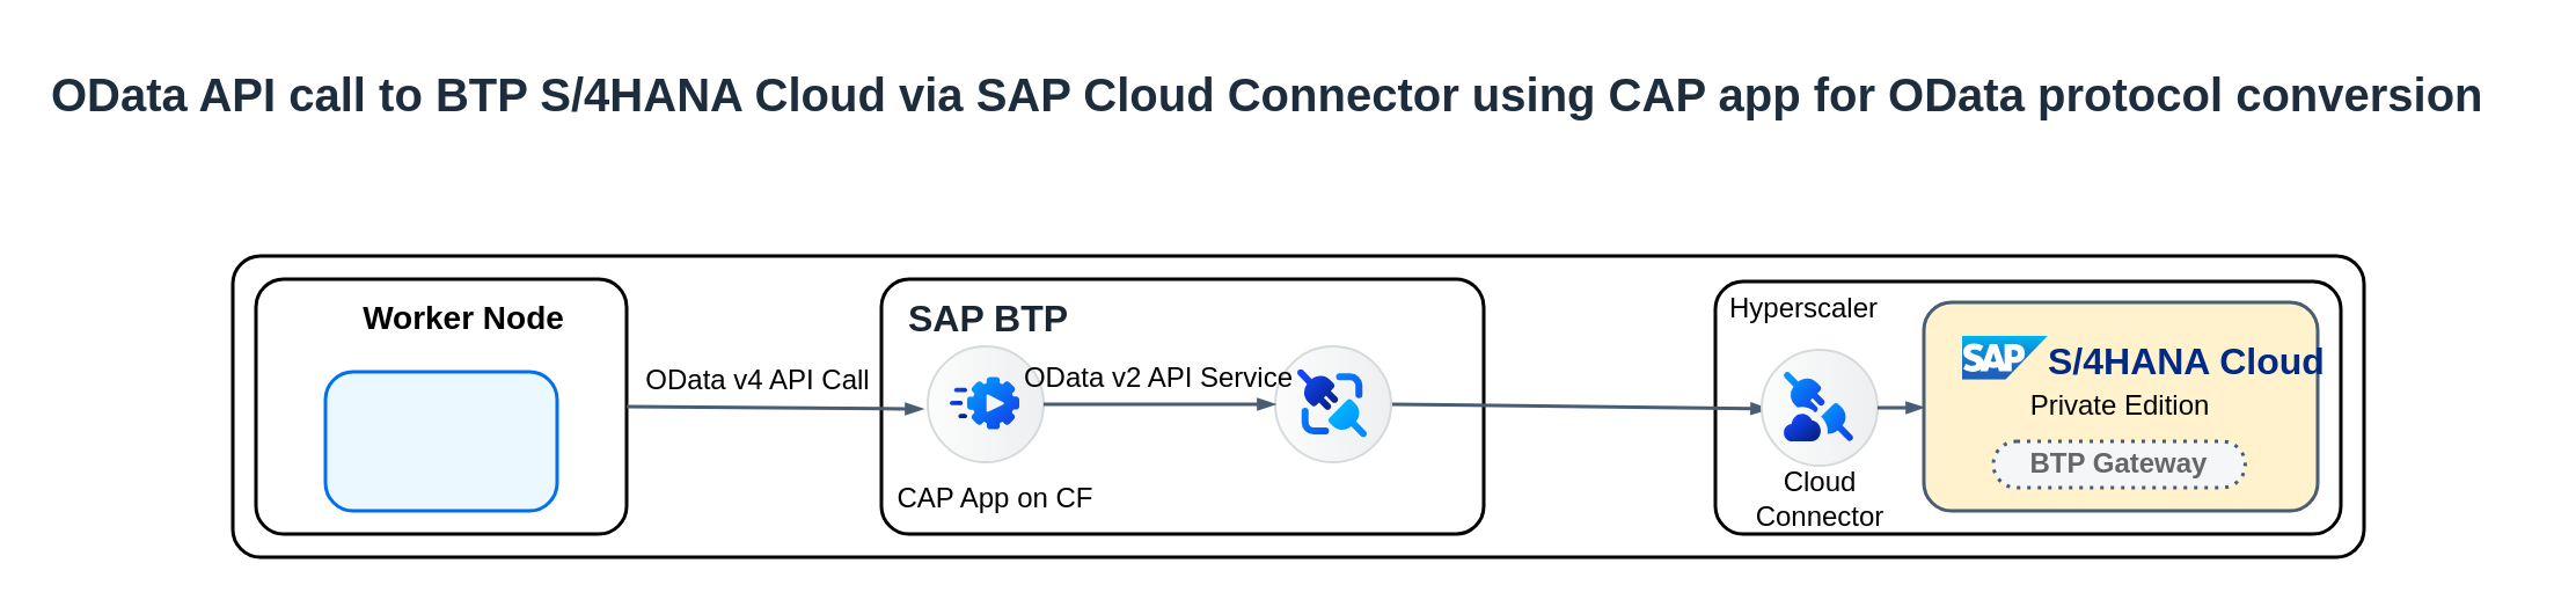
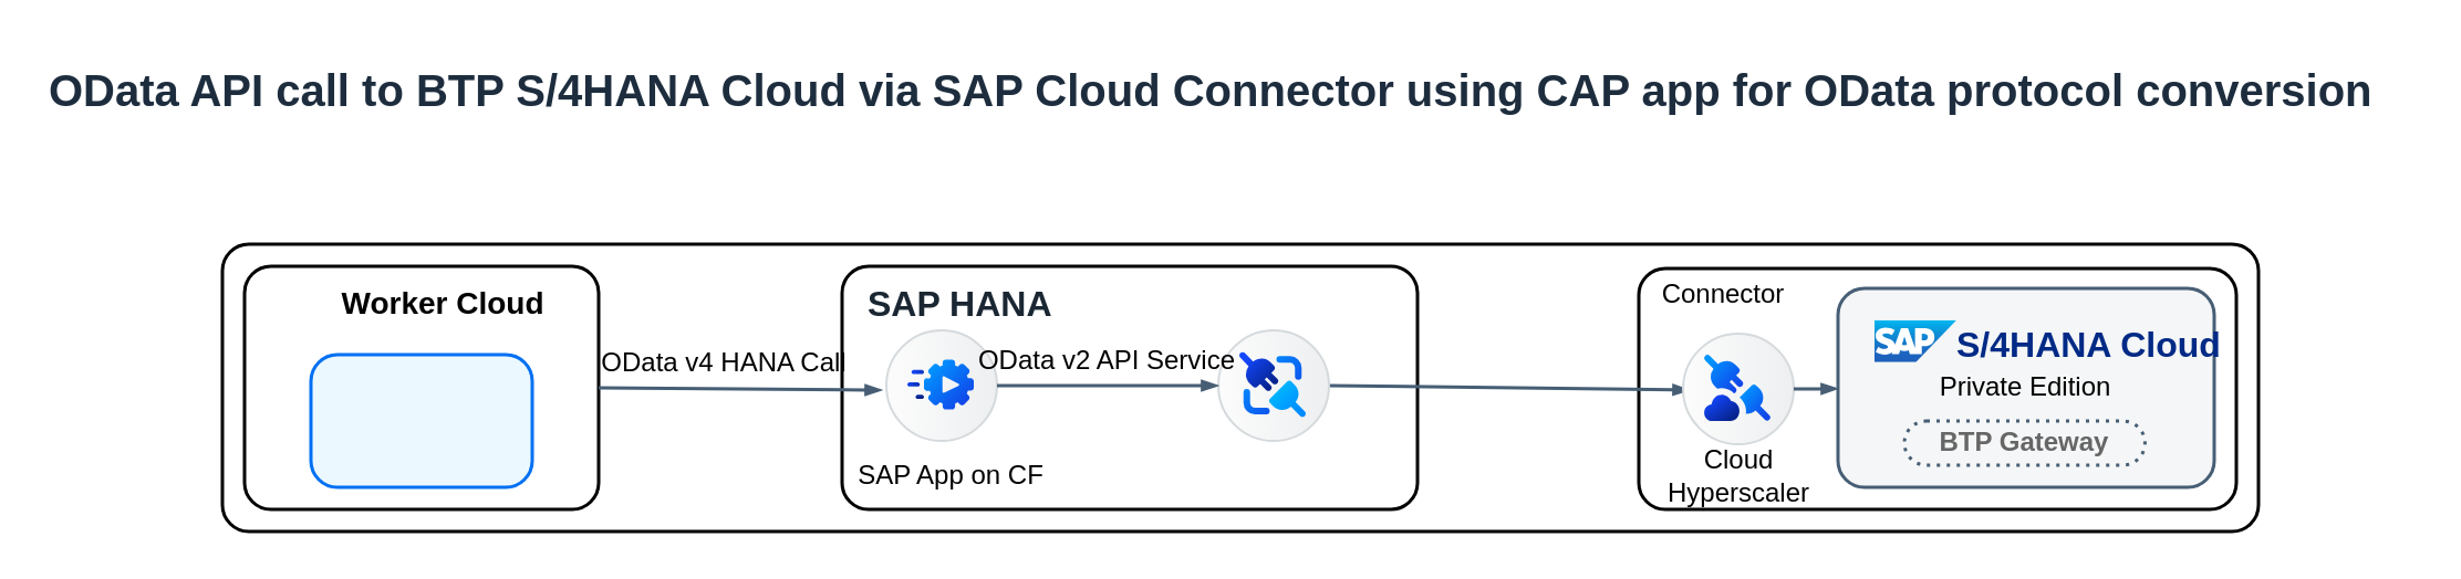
- <mxCell id="14" value="Hyperscaler" style="text;html=1;align=center;verticalAlign=middle;resizable=0;points=[];autosize=1;strokeColor=none;fillColor=none;" parent="1" vertex="1"><mxGeometry x="733" y="118" width="90" height="30" as="geometry" /></mxCell>
+ <mxCell id="14" value="Connector" style="text;html=1;align=center;verticalAlign=middle;resizable=0;points=[];autosize=1;strokeColor=none;fillColor=none;" parent="1" vertex="1"><mxGeometry x="733" y="118" width="90" height="30" as="geometry" /></mxCell>
- <mxCell id="5" value="Worker Node" style="text;html=1;align=center;verticalAlign=middle;whiteSpace=wrap;rounded=0;fontStyle=1;fontSize=14;" parent="1" vertex="1"><mxGeometry x="130" y="122.47" width="140" height="30" as="geometry" /></mxCell>
+ <mxCell id="5" value="Worker Cloud" style="text;html=1;align=center;verticalAlign=middle;whiteSpace=wrap;rounded=0;fontStyle=1;fontSize=14;" parent="1" vertex="1"><mxGeometry x="130" y="122.47" width="140" height="30" as="geometry" /></mxCell>
- <mxCell id="17" value="SAP BTP" style="text;html=1;align=left;verticalAlign=middle;resizable=0;points=[];autosize=1;strokeColor=none;fillColor=none;fontSize=16;fontColor=#1A2733;fontFamily=Helvetica;fontStyle=1" parent="1" vertex="1"><mxGeometry x="390" y="122.47" width="90" height="30" as="geometry" /></mxCell>
+ <mxCell id="17" value="SAP HANA" style="text;html=1;align=left;verticalAlign=middle;resizable=0;points=[];autosize=1;strokeColor=none;fillColor=none;fontSize=16;fontColor=#1A2733;fontFamily=Helvetica;fontStyle=1" parent="1" vertex="1"><mxGeometry x="390" y="122.47" width="90" height="30" as="geometry" /></mxCell>
- <mxCell id="12" value="OData v4 API Call" style="text;html=1;align=center;verticalAlign=middle;whiteSpace=wrap;rounded=0;" parent="1" vertex="1"><mxGeometry x="237" y="149" width="180" height="30" as="geometry" /></mxCell>
+ <mxCell id="12" value="OData v4 HANA Call" style="text;html=1;align=center;verticalAlign=middle;whiteSpace=wrap;rounded=0;" parent="1" vertex="1"><mxGeometry x="237" y="149" width="180" height="30" as="geometry" /></mxCell>
- <mxCell id="8" value="Private Edition" style="rounded=1;whiteSpace=wrap;html=1;strokeColor=#475E75;fillColor=#fff2cc;arcSize=24;absoluteArcSize=1;imageWidth=64;imageHeight=64;strokeWidth=1.5;" parent="1" vertex="1"><mxGeometry x="830" y="130" width="170" height="90" as="geometry" /></mxCell>
+ <mxCell id="8" value="Private Edition" style="rounded=1;whiteSpace=wrap;html=1;strokeColor=#475E75;fillColor=#F5F6F7;arcSize=24;absoluteArcSize=1;imageWidth=64;imageHeight=64;strokeWidth=1.5;" parent="1" vertex="1"><mxGeometry x="830" y="130" width="170" height="90" as="geometry" /></mxCell>
- <mxCell id="18" value="CAP App on CF" style="text;html=1;align=center;verticalAlign=middle;resizable=0;points=[];autosize=1;strokeColor=none;fillColor=none;labelBackgroundColor=#FFFFFF;" parent="1" vertex="1"><mxGeometry x="374" y="200" width="110" height="30" as="geometry" /></mxCell>
+ <mxCell id="18" value="SAP App on CF" style="text;html=1;align=center;verticalAlign=middle;resizable=0;points=[];autosize=1;strokeColor=none;fillColor=none;labelBackgroundColor=#FFFFFF;" parent="1" vertex="1"><mxGeometry x="374" y="200" width="110" height="30" as="geometry" /></mxCell>
- <mxCell id="23" value="Cloud &lt;br&gt;Connector" style="text;html=1;align=center;verticalAlign=middle;resizable=0;points=[];autosize=1;strokeColor=none;fillColor=none;" parent="1" vertex="1"><mxGeometry x="745" y="195" width="80" height="40" as="geometry" /></mxCell>
+ <mxCell id="23" value="Cloud &lt;br&gt;Hyperscaler" style="text;html=1;align=center;verticalAlign=middle;resizable=0;points=[];autosize=1;strokeColor=none;fillColor=none;" parent="1" vertex="1"><mxGeometry x="745" y="195" width="80" height="40" as="geometry" /></mxCell>
